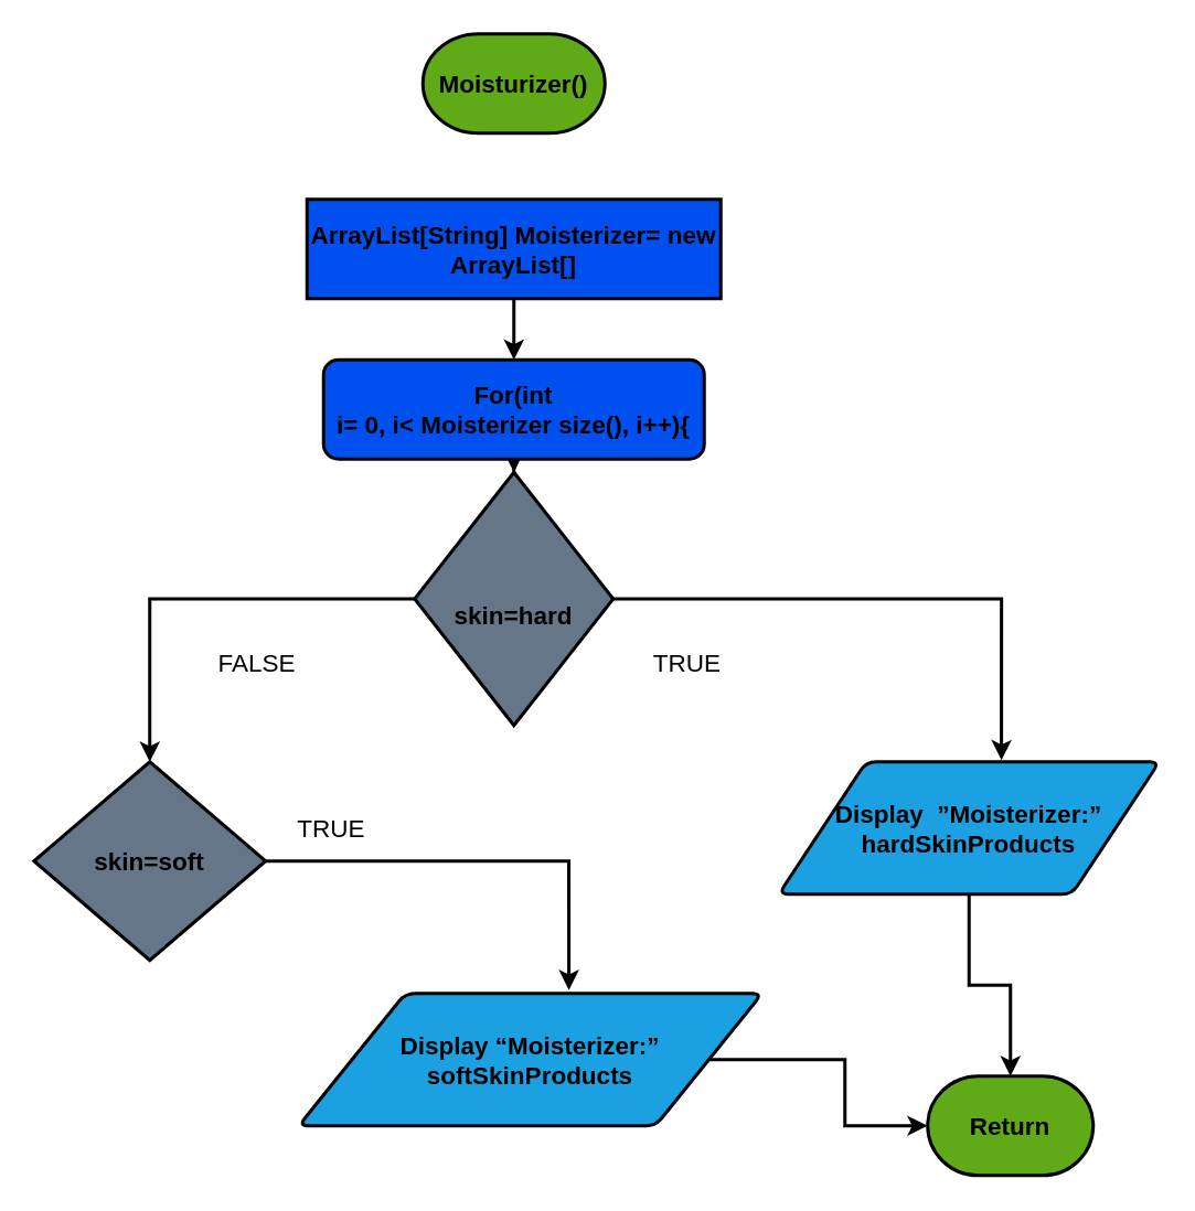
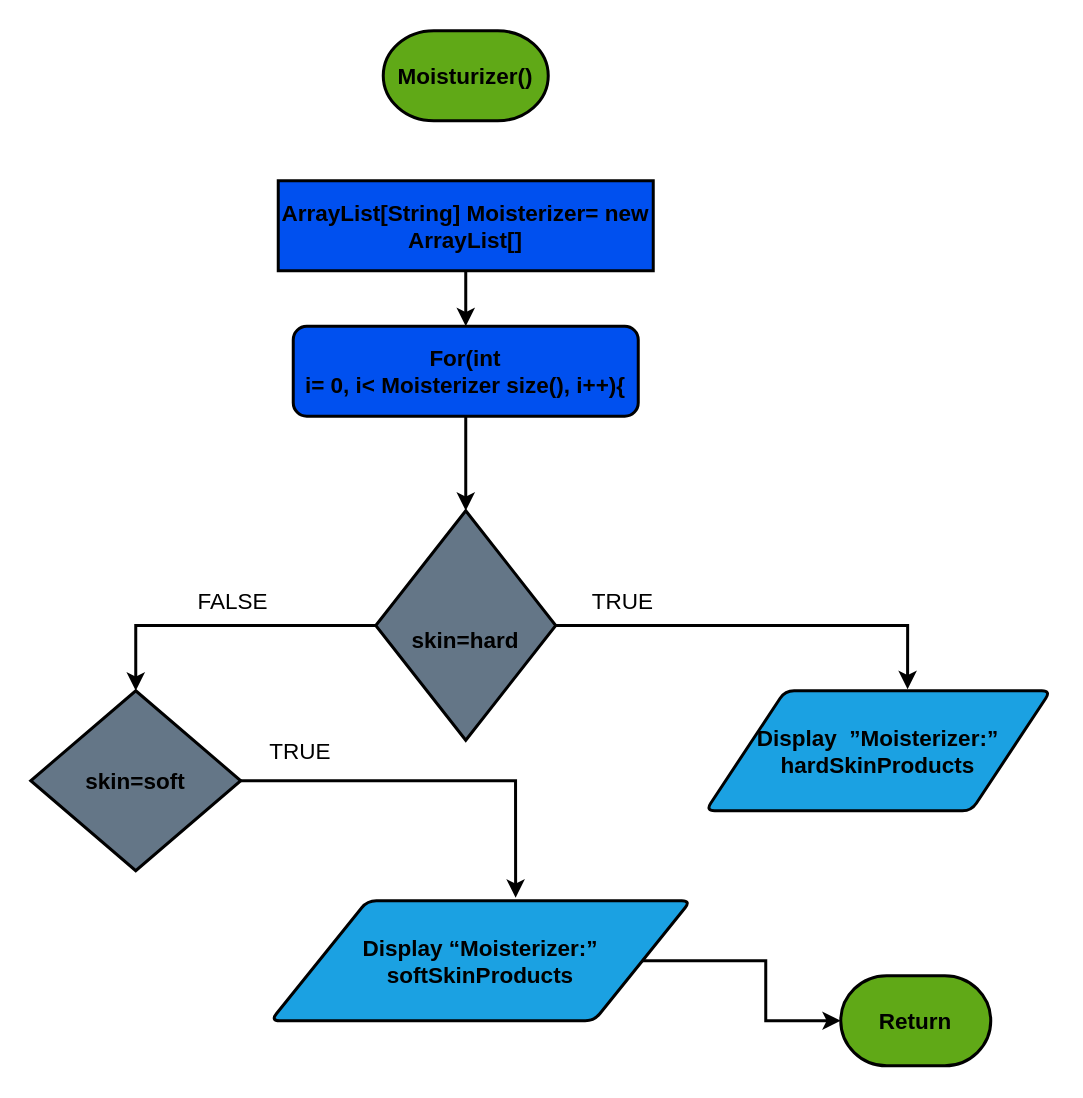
- <mxCell id="9" value="&lt;span style=&quot;font-size: 15px; line-height: 107%; font-family: calibri, sans-serif;&quot;&gt;&lt;br style=&quot;font-size: 15px;&quot;&gt;skin=hard&lt;/span&gt;" style="strokeWidth=2;html=1;shape=mxgraph.flowchart.decision;whiteSpace=wrap;fontSize=15;fontStyle=1;fillColor=#647687;" vertex="1" parent="1"><mxGeometry x="250" y="285" width="120" height="153" as="geometry" /></mxCell>
+ <mxCell id="9" value="&lt;span style=&quot;font-size: 15px; line-height: 107%; font-family: calibri, sans-serif;&quot;&gt;&lt;br style=&quot;font-size: 15px;&quot;&gt;skin=hard&lt;/span&gt;" style="strokeWidth=2;html=1;shape=mxgraph.flowchart.decision;whiteSpace=wrap;fontSize=15;fontStyle=1;fillColor=#647687;" vertex="1" parent="1"><mxGeometry x="250" y="340" width="120" height="153" as="geometry" /></mxCell>
- <mxCell id="10" style="edgeStyle=orthogonalEdgeStyle;rounded=0;orthogonalLoop=1;jettySize=auto;html=1;entryX=0.5;entryY=0;entryDx=0;entryDy=0;entryPerimeter=0;strokeWidth=2;fontSize=15;fontStyle=1;" edge="1" parent="1" source="11" target="16"><mxGeometry relative="1" as="geometry" /></mxCell>
